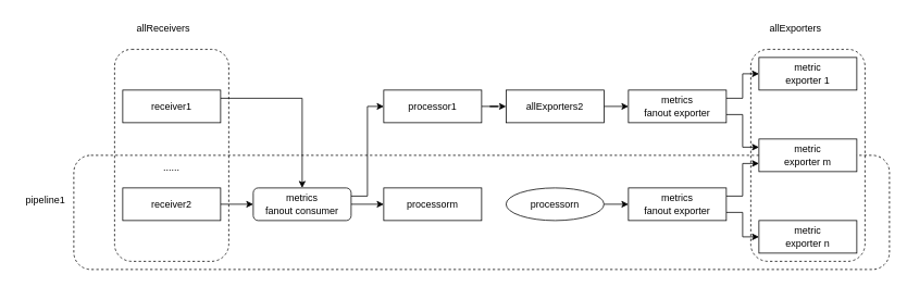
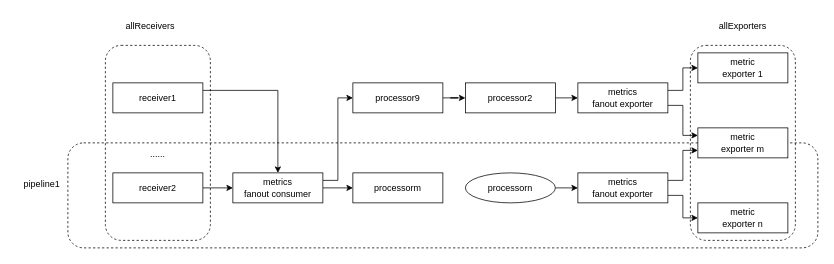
- <mxCell id="23" value="allExporters" style="text;html=1;strokeColor=none;fillColor=none;align=center;verticalAlign=middle;whiteSpace=wrap;rounded=0;shadow=0;glass=0;dashed=1;" parent="1" vertex="1"><mxGeometry x="945" y="20" width="60" height="30" as="geometry" /></mxCell>
+ <mxCell id="23" value="allExporters" style="text;html=1;strokeColor=none;fillColor=none;align=center;verticalAlign=middle;whiteSpace=wrap;rounded=0;shadow=0;glass=0;dashed=1;" parent="1" vertex="1"><mxGeometry x="960" y="20" width="60" height="30" as="geometry" /></mxCell>
- <mxCell id="10" value="processor1" style="rounded=0;whiteSpace=wrap;html=1;" parent="1" vertex="1"><mxGeometry x="470" y="110" width="120" height="40" as="geometry" /></mxCell>
+ <mxCell id="10" value="processor9" style="rounded=0;whiteSpace=wrap;html=1;" parent="1" vertex="1"><mxGeometry x="470" y="110" width="120" height="40" as="geometry" /></mxCell>
- <mxCell id="12" value="allExporters2" style="rounded=0;whiteSpace=wrap;html=1;" parent="1" vertex="1"><mxGeometry x="620" y="110" width="120" height="40" as="geometry" /></mxCell>
+ <mxCell id="12" value="processor2" style="rounded=0;whiteSpace=wrap;html=1;" parent="1" vertex="1"><mxGeometry x="620" y="110" width="120" height="40" as="geometry" /></mxCell>
- <mxCell id="31" value="metrics&lt;br&gt;fanout consumer" style="whiteSpace=wrap;html=1;rounded=1;" vertex="1" parent="1"><mxGeometry x="310" y="230" width="120" height="40" as="geometry" /></mxCell>
+ <mxCell id="31" value="metrics&lt;br&gt;fanout consumer" style="rounded=0;whiteSpace=wrap;html=1;" vertex="1" parent="1"><mxGeometry x="310" y="230" width="120" height="40" as="geometry" /></mxCell>
